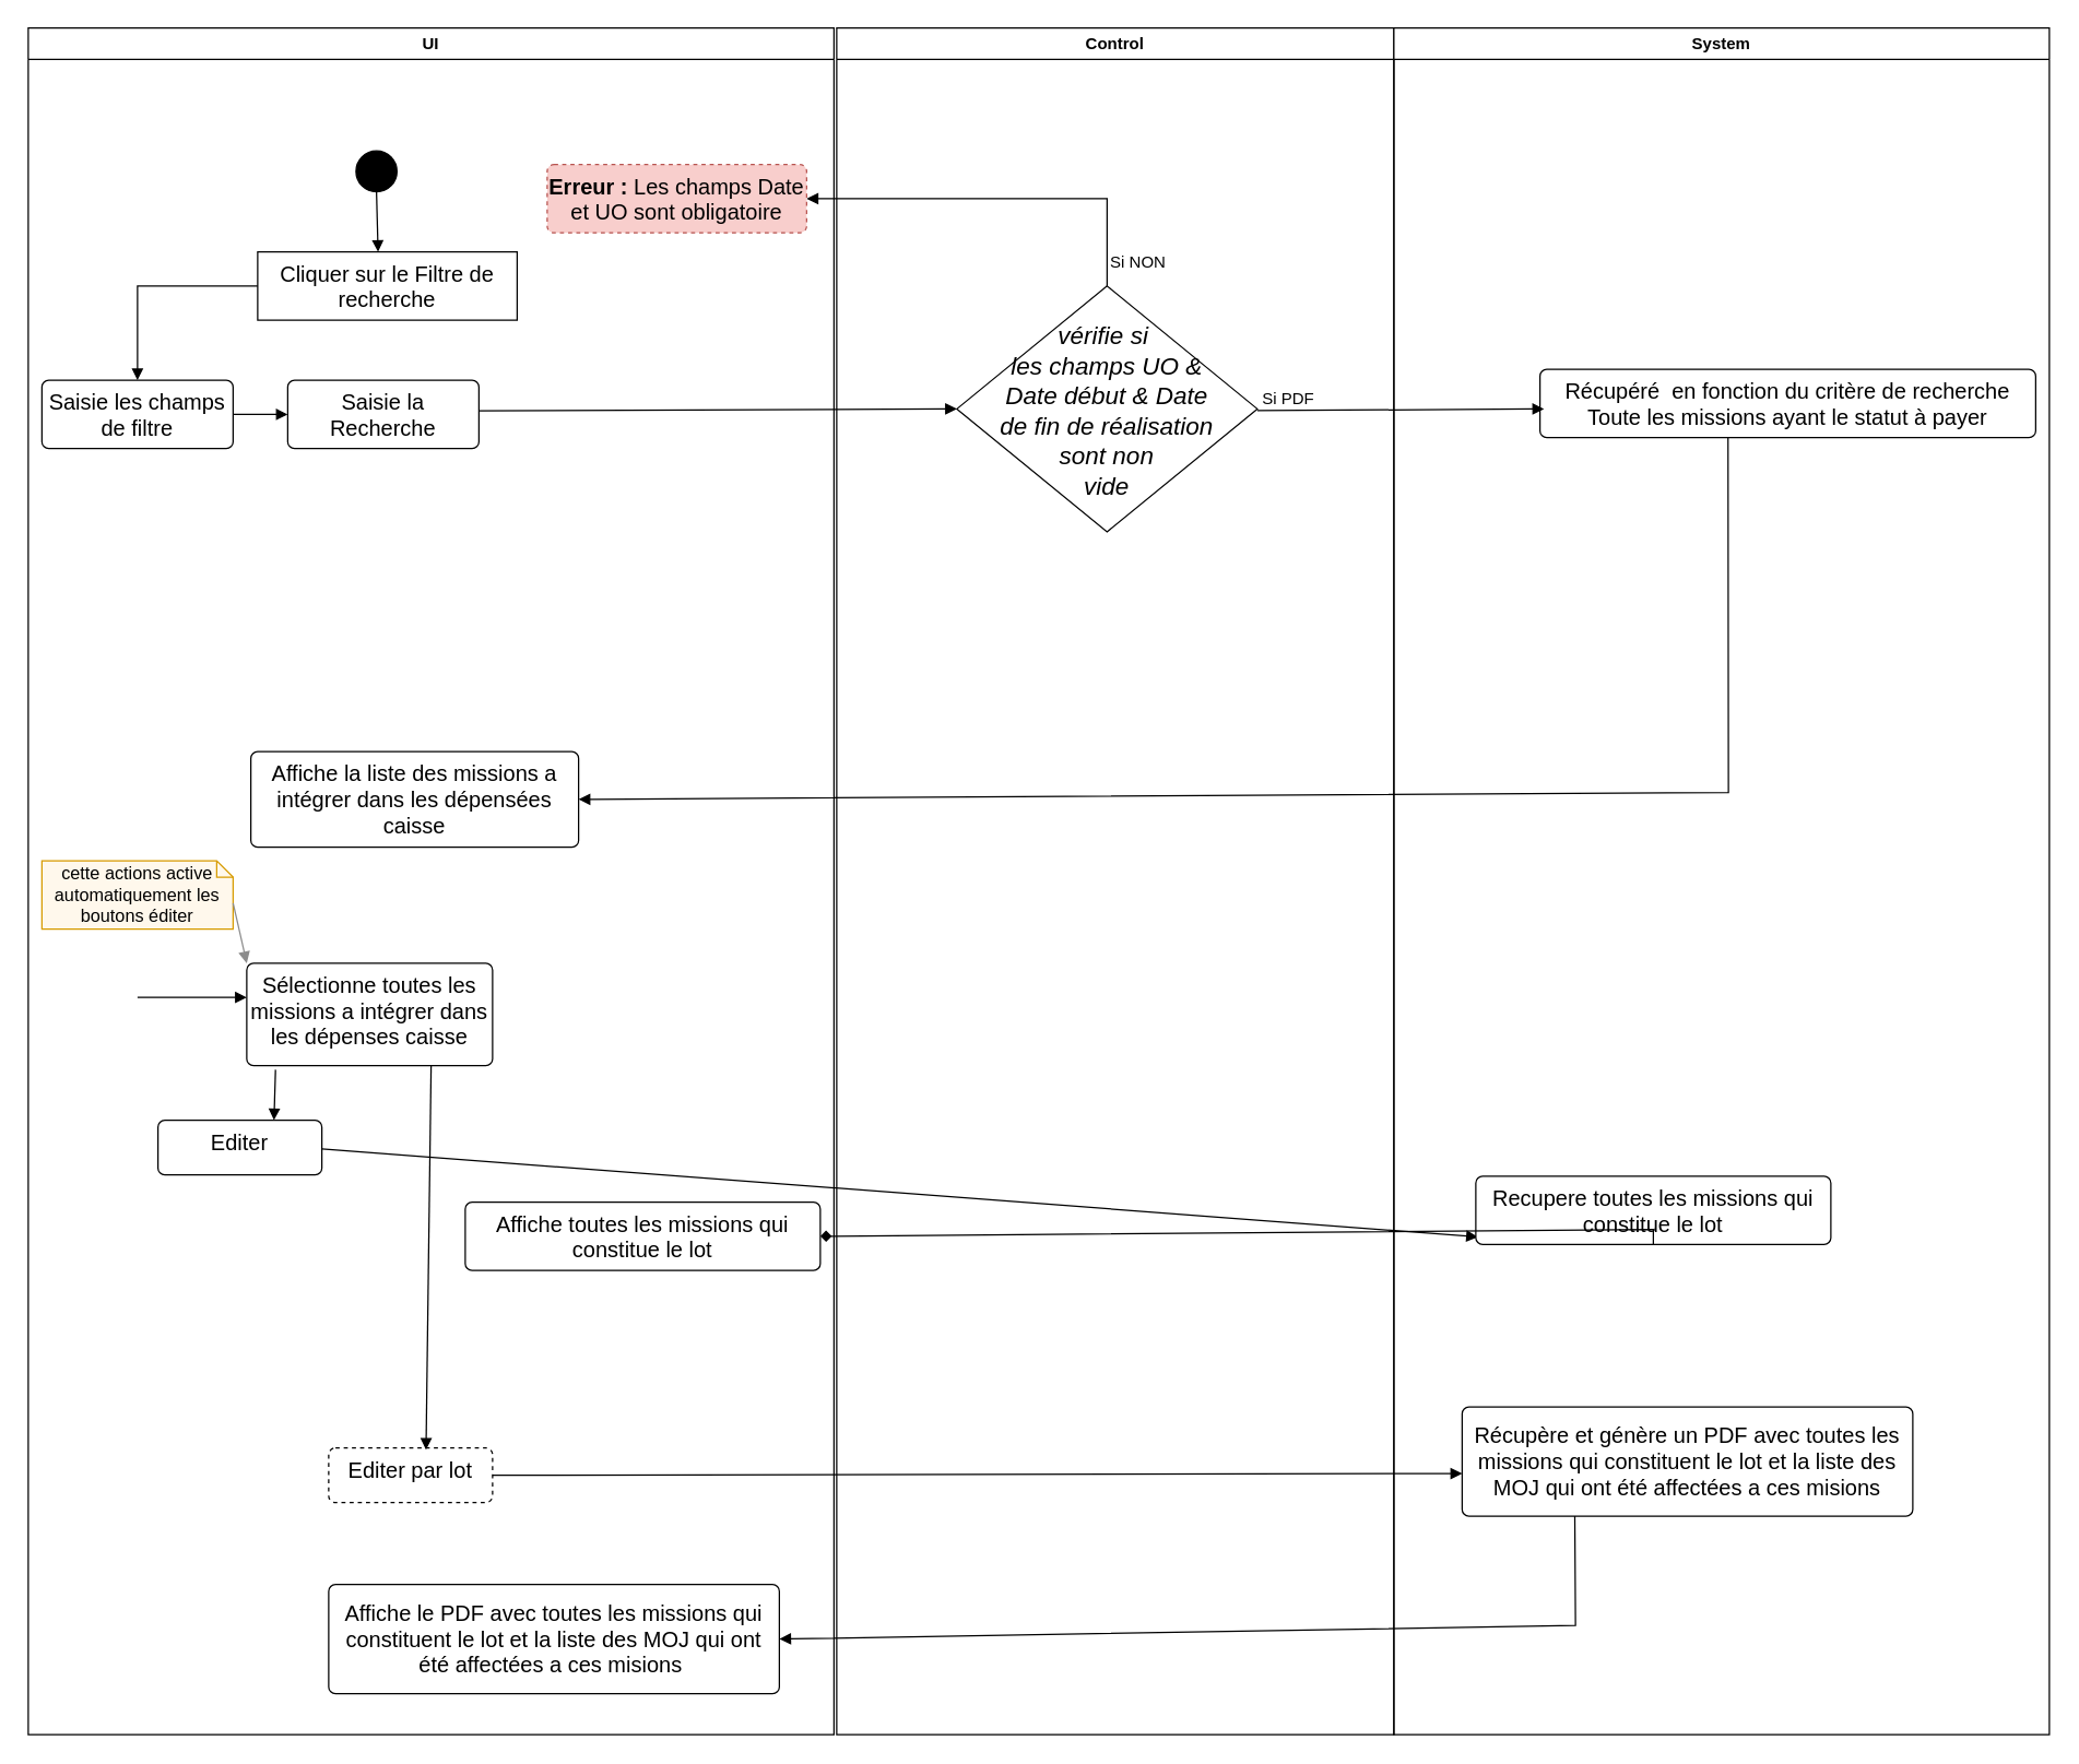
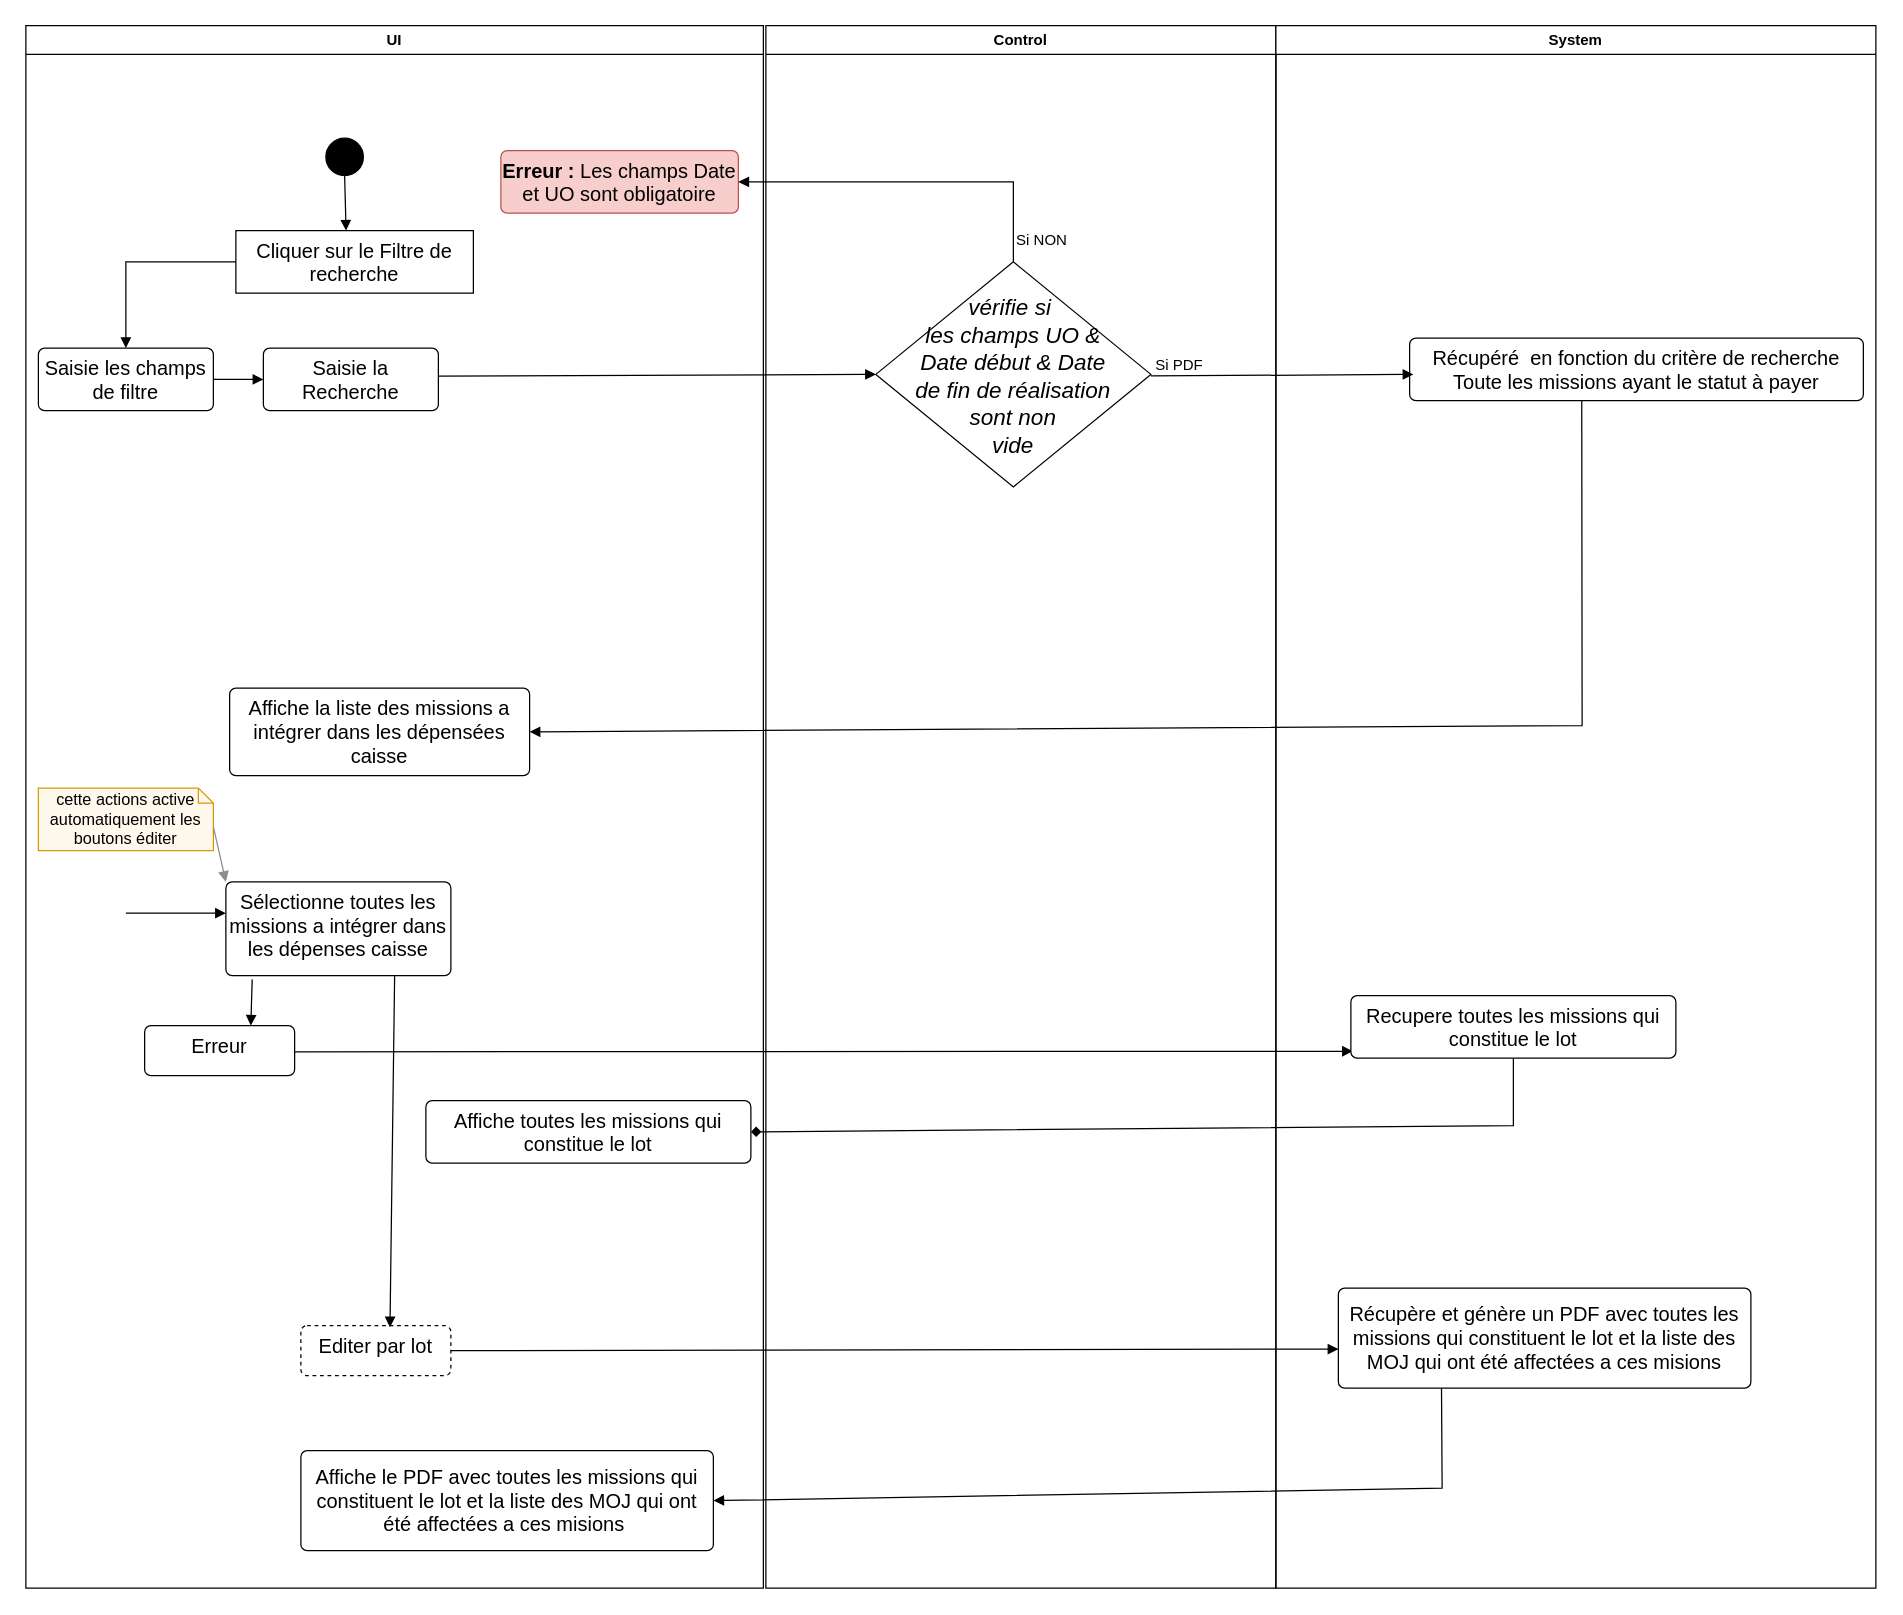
- <mxCell id="17" value="&lt;span style=&quot;font-size: 16px;&quot;&gt;&lt;b&gt;Erreur :&lt;/b&gt; Les champs Date et UO sont obligatoire&lt;/span&gt;" style="html=1;align=center;verticalAlign=top;rounded=1;absoluteArcSize=1;arcSize=10;dashed=1;whiteSpace=wrap;fillColor=#f8cecc;strokeColor=#b85450;" vertex="1" parent="2"><mxGeometry x="380" y="100" width="190" height="50" as="geometry" /></mxCell>
+ <mxCell id="17" value="&lt;span style=&quot;font-size: 16px;&quot;&gt;&lt;b&gt;Erreur :&lt;/b&gt; Les champs Date et UO sont obligatoire&lt;/span&gt;" style="html=1;align=center;verticalAlign=top;rounded=1;absoluteArcSize=1;arcSize=10;dashed=0;whiteSpace=wrap;fillColor=#f8cecc;strokeColor=#b85450;" vertex="1" parent="2"><mxGeometry x="380" y="100" width="190" height="50" as="geometry" /></mxCell>
- <mxCell id="12" value="&lt;span style=&quot;font-size: 16px;&quot;&gt;Editer&lt;/span&gt;" style="html=1;align=center;verticalAlign=top;rounded=1;absoluteArcSize=1;arcSize=10;dashed=0;whiteSpace=wrap;" vertex="1" parent="2"><mxGeometry x="95" y="800" width="120" height="40" as="geometry" /></mxCell>
+ <mxCell id="12" value="&lt;span style=&quot;font-size: 16px;&quot;&gt;Erreur&lt;/span&gt;" style="html=1;align=center;verticalAlign=top;rounded=1;absoluteArcSize=1;arcSize=10;dashed=0;whiteSpace=wrap;" vertex="1" parent="2"><mxGeometry x="95" y="800" width="120" height="40" as="geometry" /></mxCell>
- <mxCell id="30" value="&lt;font style=&quot;font-size: 16px;&quot;&gt;Recupere toutes les missions qui constitue le lot&lt;/font&gt;" style="html=1;align=center;verticalAlign=top;rounded=1;absoluteArcSize=1;arcSize=10;dashed=0;whiteSpace=wrap;" vertex="1" parent="27"><mxGeometry x="60" y="841" width="260" height="50" as="geometry" /></mxCell>
+ <mxCell id="30" value="&lt;font style=&quot;font-size: 16px;&quot;&gt;Recupere toutes les missions qui constitue le lot&lt;/font&gt;" style="html=1;align=center;verticalAlign=top;rounded=1;absoluteArcSize=1;arcSize=10;dashed=0;whiteSpace=wrap;" vertex="1" parent="27"><mxGeometry x="60" y="776" width="260" height="50" as="geometry" /></mxCell>
